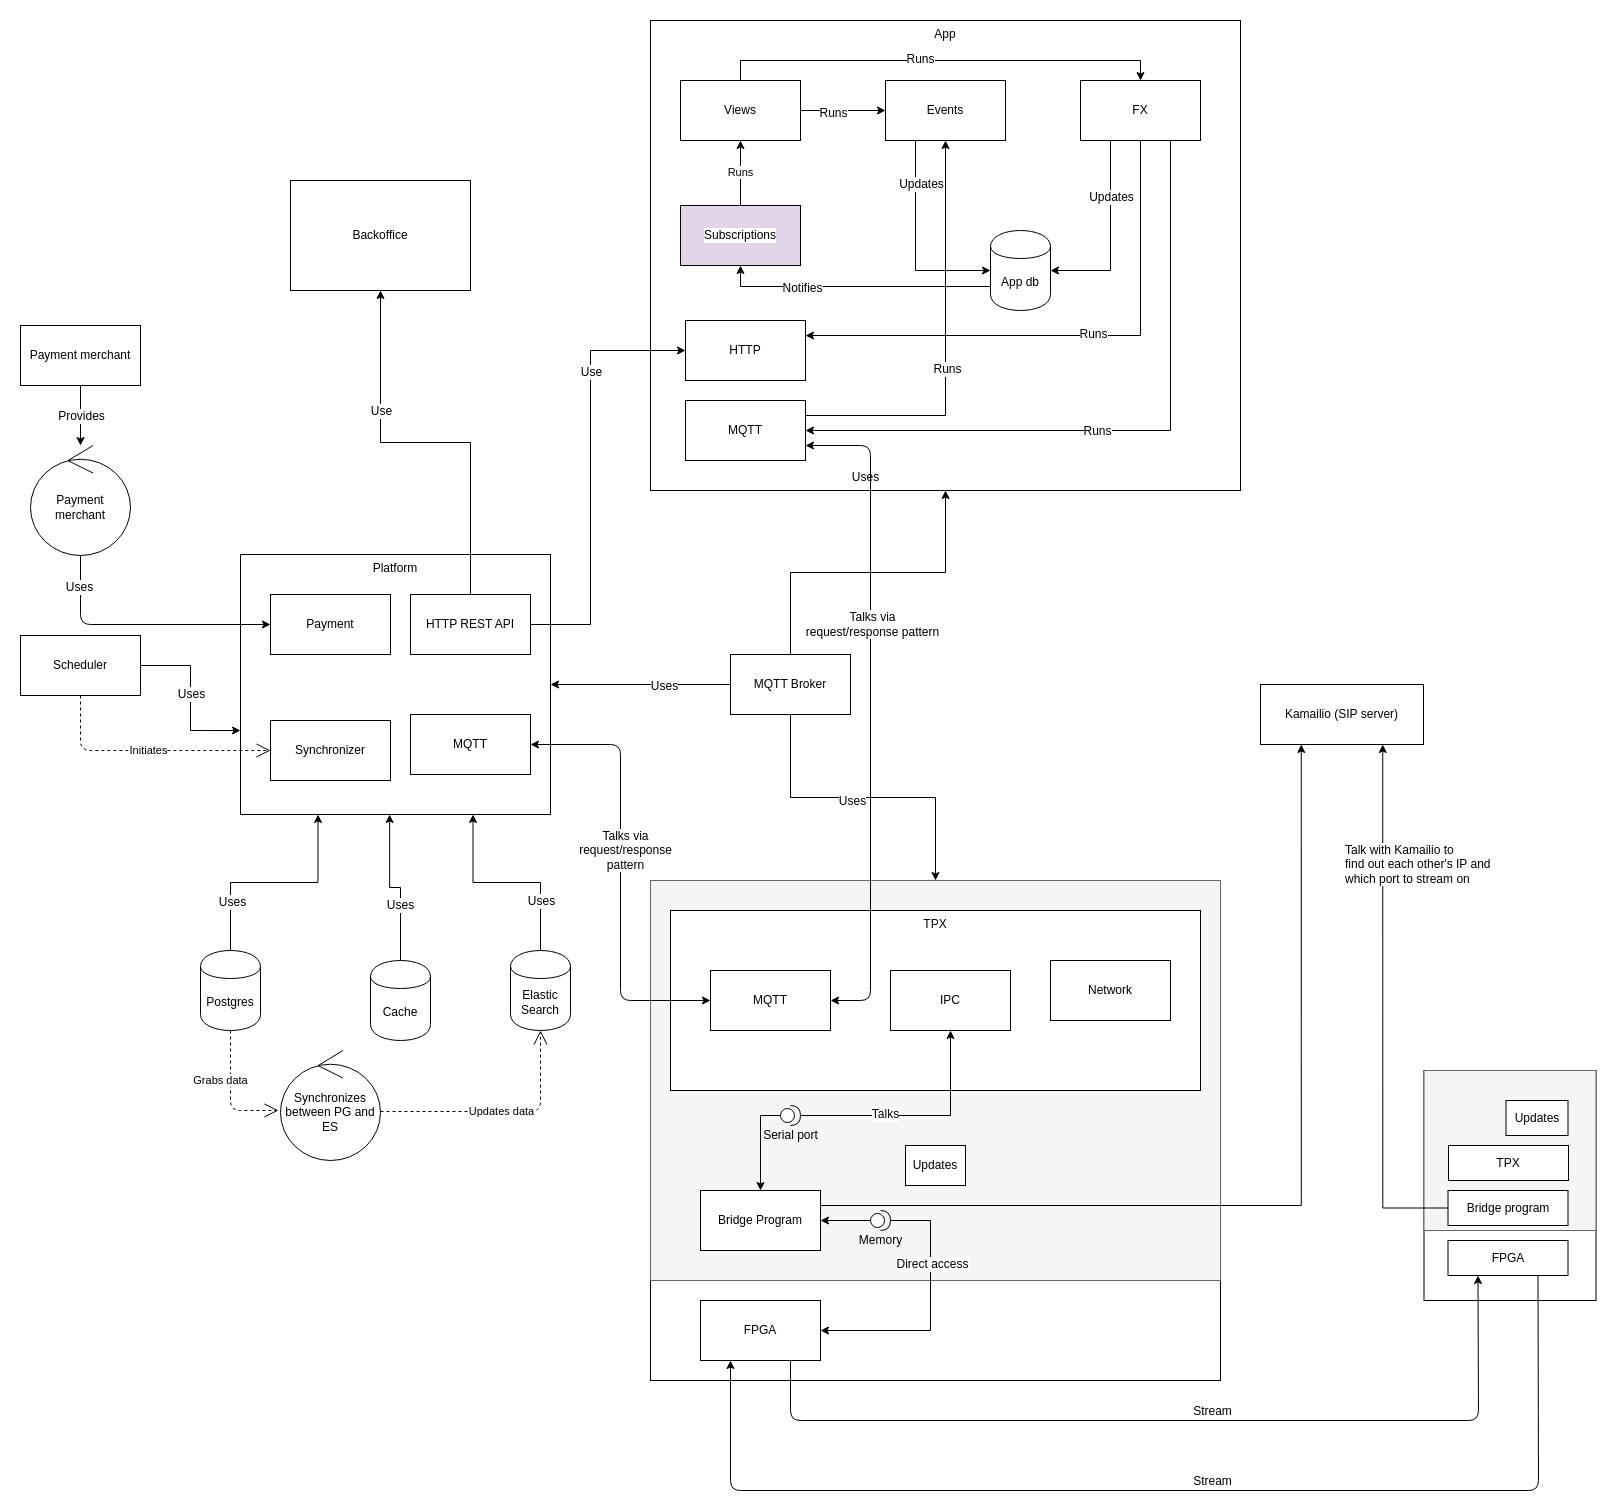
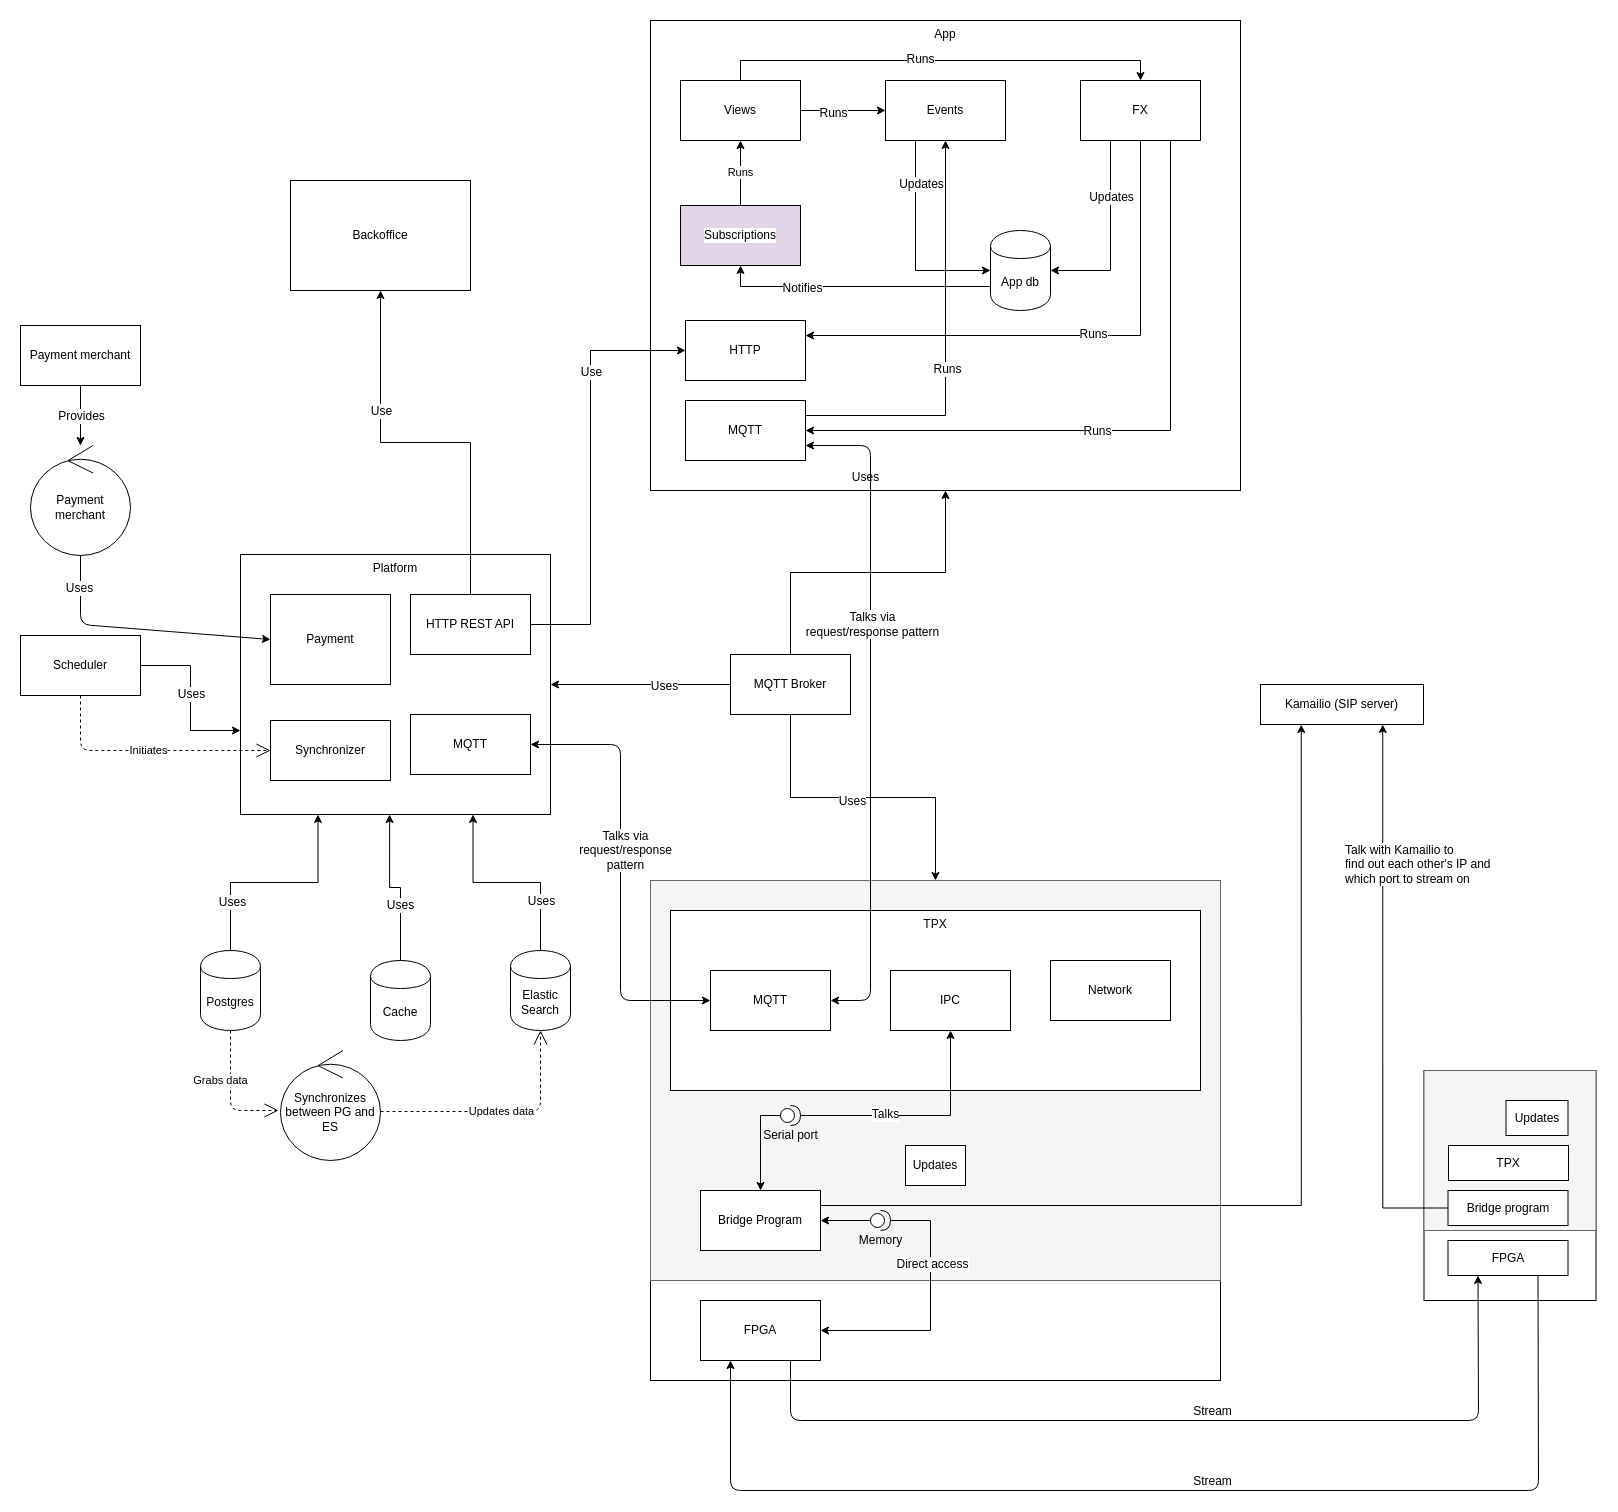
- <mxCell id="77" value="Payment" style="rounded=0;whiteSpace=wrap;html=1;labelBackgroundColor=#ffffff;" parent="1" vertex="1"><mxGeometry y="594" width="120" height="60" as="geometry" x="270" /></mxCell>
+ <mxCell id="77" value="Payment" style="rounded=0;whiteSpace=wrap;html=1;labelBackgroundColor=#ffffff;" parent="1" vertex="1"><mxGeometry x="270" y="594" width="120" height="90" as="geometry" /></mxCell>
- <mxCell id="70" value="Kamailio (SIP server)" style="rounded=0;whiteSpace=wrap;html=1;" parent="1" vertex="1"><mxGeometry x="1260" y="684" width="163" height="60" as="geometry" /></mxCell>
+ <mxCell id="70" value="Kamailio (SIP server)" style="rounded=0;whiteSpace=wrap;html=1;" parent="1" vertex="1"><mxGeometry x="1260" y="684" width="163" height="40" as="geometry" /></mxCell>
